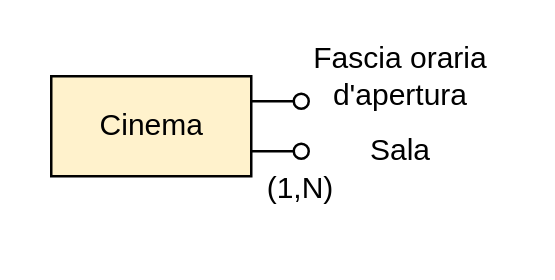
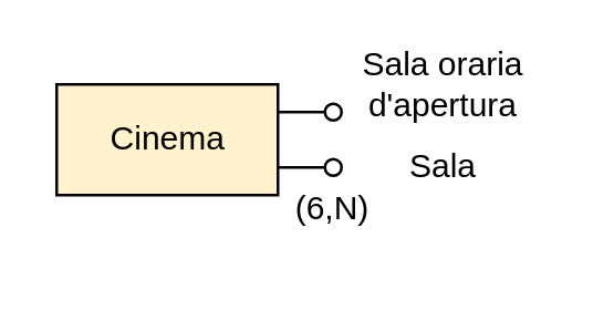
- <mxCell id="5" value="Fascia oraria d'apertura" style="text;html=1;strokeColor=none;fillColor=none;align=center;verticalAlign=middle;whiteSpace=wrap;sketch=0;" parent="1" vertex="1"><mxGeometry x="120" y="20" width="80" height="20" as="geometry" /></mxCell>
+ <mxCell id="5" value="Sala oraria d'apertura" style="text;html=1;strokeColor=none;fillColor=none;align=center;verticalAlign=middle;whiteSpace=wrap;sketch=0;" parent="1" vertex="1"><mxGeometry x="120" y="20" width="80" height="20" as="geometry" /></mxCell>
- <mxCell id="7" value="(1,N)" style="text;html=1;strokeColor=none;fillColor=none;align=center;verticalAlign=middle;whiteSpace=wrap;rounded=0;" parent="1" vertex="1"><mxGeometry x="90" y="60" width="60" height="30" as="geometry" /></mxCell>
+ <mxCell id="7" value="(6,N)" style="text;html=1;strokeColor=none;fillColor=none;align=center;verticalAlign=middle;whiteSpace=wrap;rounded=0;" parent="1" vertex="1"><mxGeometry x="90" y="60" width="60" height="30" as="geometry" /></mxCell>
